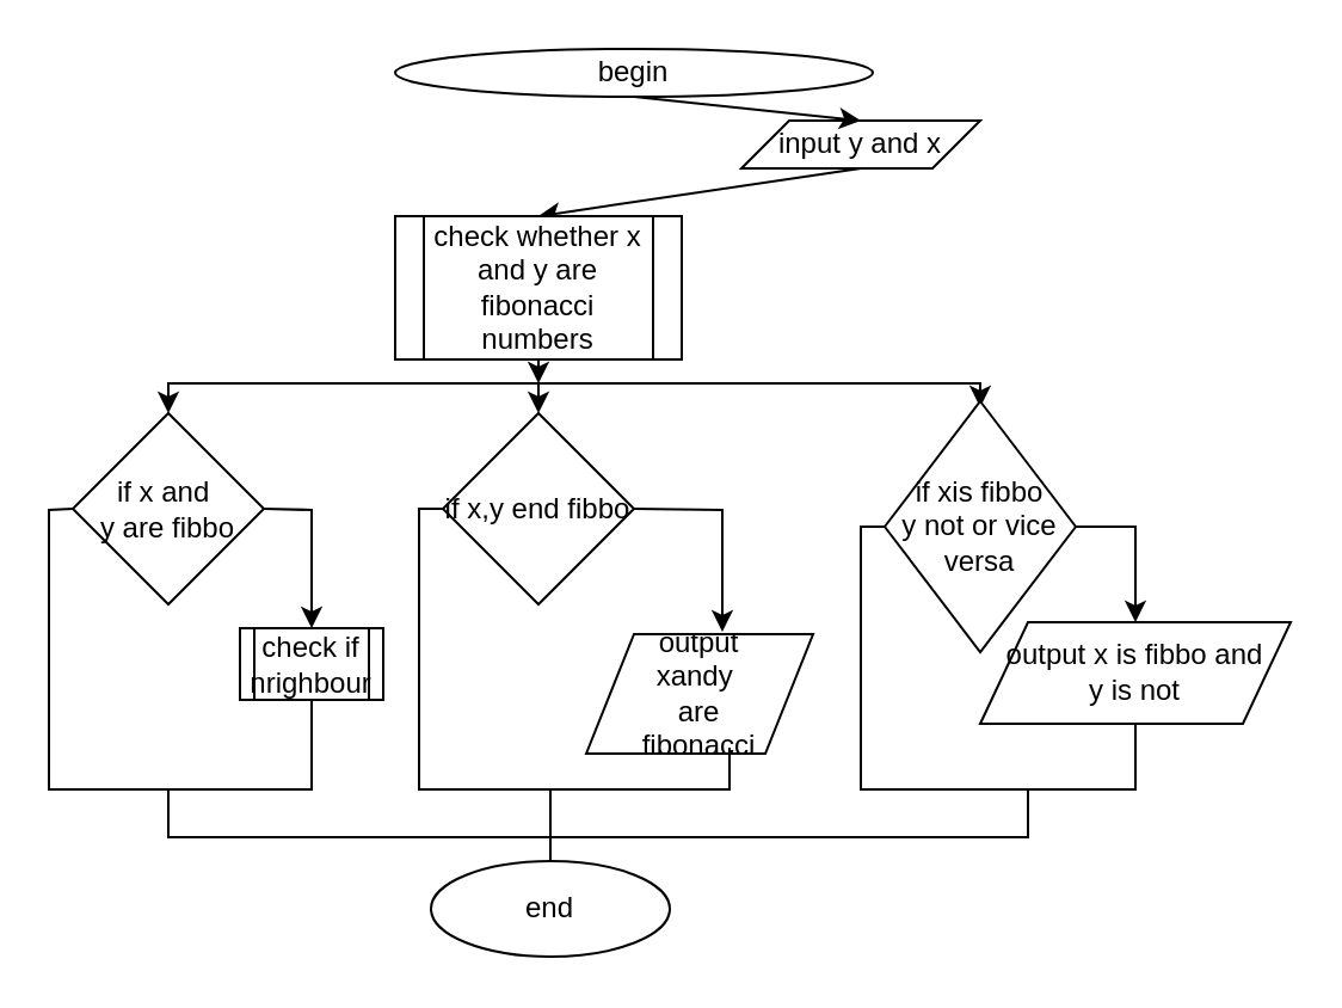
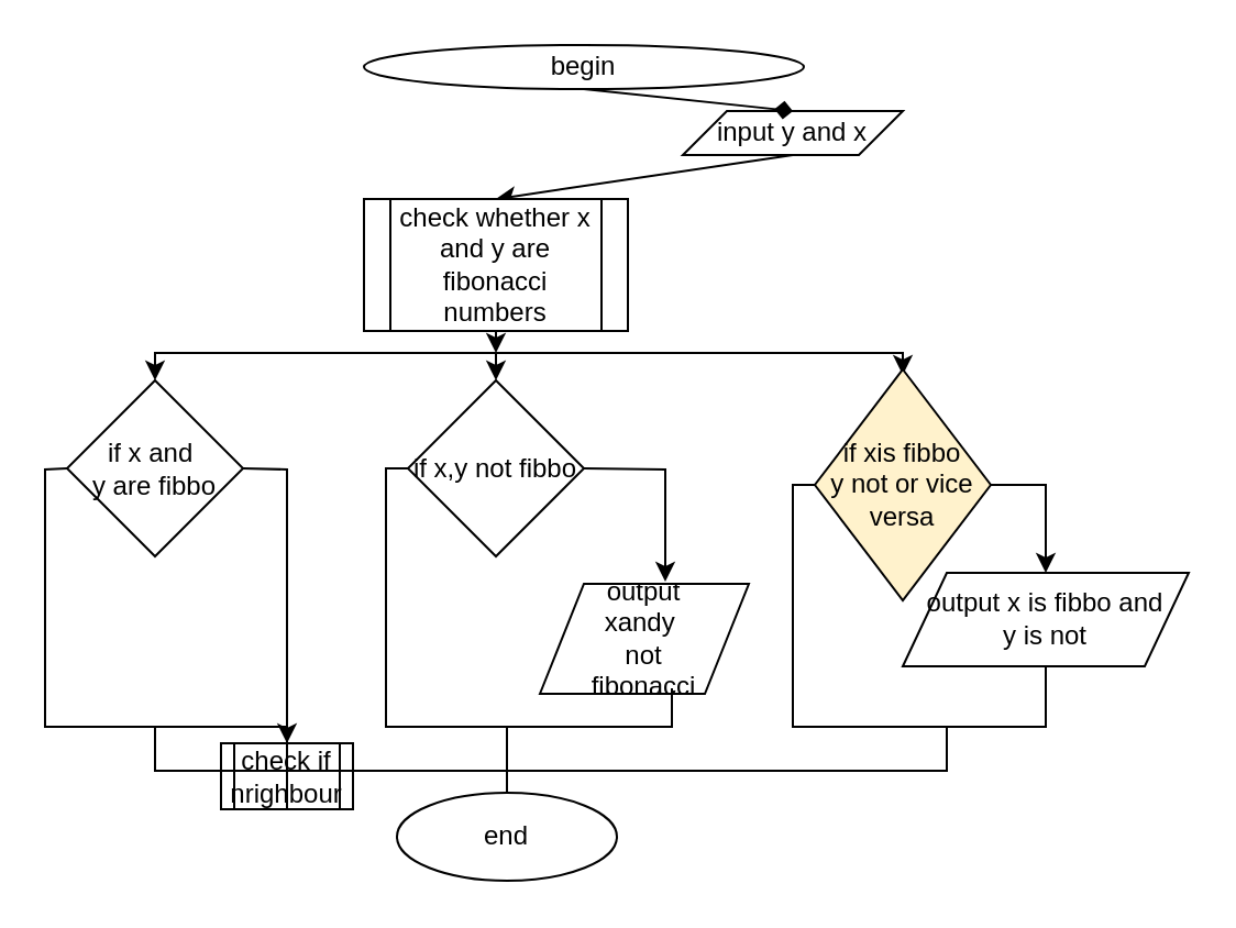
- <mxCell id="4" value="" style="endArrow=classic;html=1;rounded=0;exitX=0.5;exitY=1;exitDx=0;exitDy=0;entryX=0.5;entryY=0;entryDx=0;entryDy=0;" edge="1" parent="1" source="2" target="3"><mxGeometry width="50" height="50" relative="1" as="geometry"><mxPoint x="65" y="200" as="sourcePoint" /><mxPoint x="225" y="50" as="targetPoint" /></mxGeometry></mxCell>
+ <mxCell id="4" value="" style="endArrow=diamond;html=1;rounded=0;exitX=0.5;exitY=1;exitDx=0;exitDy=0;entryX=0.5;entryY=0;entryDx=0;entryDy=0;" edge="1" parent="1" source="2" target="3"><mxGeometry width="50" height="50" relative="1" as="geometry"><mxPoint x="65" y="200" as="sourcePoint" /><mxPoint x="225" y="50" as="targetPoint" /></mxGeometry></mxCell>
- <mxCell id="9" value="if x,y end fibbo" style="rhombus;whiteSpace=wrap;html=1;" vertex="1" parent="1"><mxGeometry x="185" y="172.5" width="80" height="80" as="geometry" /></mxCell>
+ <mxCell id="9" value="if x,y not fibbo" style="rhombus;whiteSpace=wrap;html=1;" vertex="1" parent="1"><mxGeometry x="185" y="172.5" width="80" height="80" as="geometry" /></mxCell>
- <mxCell id="11" value="if xis fibbo&lt;br&gt;y not or vice versa" style="rhombus;whiteSpace=wrap;html=1;" vertex="1" parent="1"><mxGeometry x="370" y="167.5" width="80" height="105" as="geometry" /></mxCell>
+ <mxCell id="11" value="if xis fibbo&lt;br&gt;y not or vice versa" style="rhombus;whiteSpace=wrap;html=1;fillColor=#fff2cc;" vertex="1" parent="1"><mxGeometry x="370" y="167.5" width="80" height="105" as="geometry" /></mxCell>
- <mxCell id="8" value="check if nrighbour" style="shape=process;whiteSpace=wrap;html=1;backgroundOutline=1;" vertex="1" parent="1"><mxGeometry x="100" y="262.5" width="60" height="30" as="geometry" /></mxCell>
+ <mxCell id="8" value="check if nrighbour" style="shape=process;whiteSpace=wrap;html=1;backgroundOutline=1;" vertex="1" parent="1"><mxGeometry x="100" y="337.5" width="60" height="30" as="geometry" /></mxCell>
- <mxCell id="15" value="output&lt;br&gt;xandy&amp;nbsp;&lt;br&gt;are&lt;br&gt;fibonacci" style="shape=parallelogram;perimeter=parallelogramPerimeter;whiteSpace=wrap;html=1;fixedSize=1;" vertex="1" parent="1"><mxGeometry x="245" y="265" width="95" height="50" as="geometry" /></mxCell>
+ <mxCell id="15" value="output&lt;br&gt;xandy&amp;nbsp;&lt;br&gt;not&lt;br&gt;fibonacci" style="shape=parallelogram;perimeter=parallelogramPerimeter;whiteSpace=wrap;html=1;fixedSize=1;" vertex="1" parent="1"><mxGeometry x="245" y="265" width="95" height="50" as="geometry" /></mxCell>
